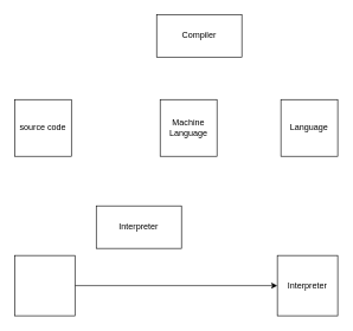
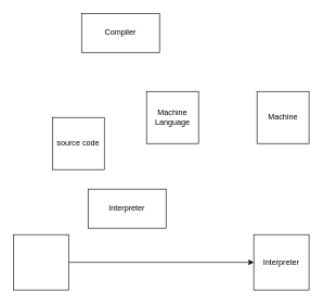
- <mxCell id="5" value="Compiler" style="rounded=0;whiteSpace=wrap;html=1;" vertex="1" parent="1"><mxGeometry x="220" y="20" width="120" height="60" as="geometry" /></mxCell>
+ <mxCell id="5" value="Compiler" style="rounded=0;whiteSpace=wrap;html=1;" vertex="1" parent="1"><mxGeometry x="125" y="20" width="120" height="60" as="geometry" /></mxCell>
- <mxCell id="2" value="source code" style="whiteSpace=wrap;html=1;aspect=fixed;" vertex="1" parent="1"><mxGeometry x="20" y="140" width="80" height="80" as="geometry" /></mxCell>
+ <mxCell id="2" value="source code" style="whiteSpace=wrap;html=1;aspect=fixed;" vertex="1" parent="1"><mxGeometry x="80" y="180" width="80" height="80" as="geometry" /></mxCell>
- <mxCell id="4" value="Language" style="whiteSpace=wrap;html=1;aspect=fixed;" vertex="1" parent="1"><mxGeometry x="395" y="140" width="80" height="80" as="geometry" /></mxCell>
+ <mxCell id="4" value="Machine" style="whiteSpace=wrap;html=1;aspect=fixed;" vertex="1" parent="1"><mxGeometry x="395" y="140" width="80" height="80" as="geometry" /></mxCell>
